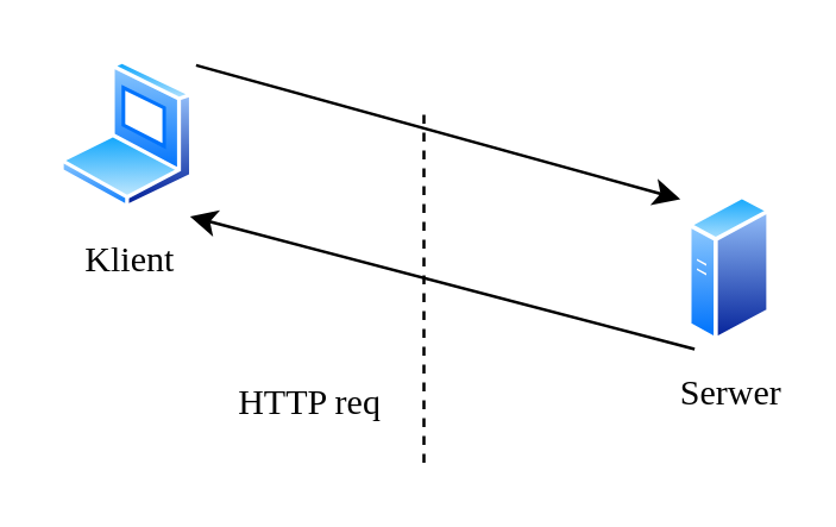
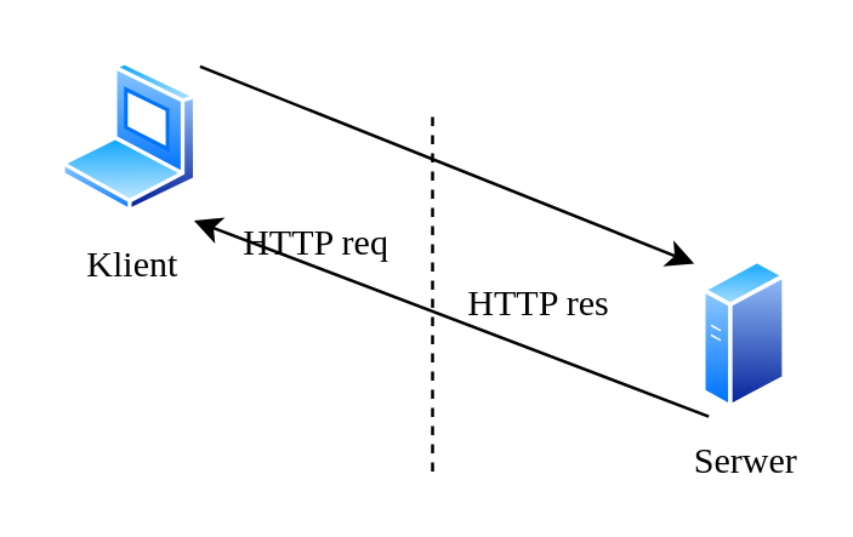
- <mxCell id="3" value="&lt;font face=&quot;Archia&quot;&gt;Serwer&lt;/font&gt;" style="aspect=fixed;perimeter=ellipsePerimeter;html=1;align=center;shadow=0;dashed=0;spacingTop=3;image;image=img/lib/active_directory/generic_server.svg;" vertex="1" parent="1"><mxGeometry x="231" y="65" width="28.0" height="50" as="geometry" /></mxCell>
+ <mxCell id="3" value="&lt;font face=&quot;Archia&quot;&gt;Serwer&lt;/font&gt;" style="aspect=fixed;perimeter=ellipsePerimeter;html=1;align=center;shadow=0;dashed=0;spacingTop=3;image;image=img/lib/active_directory/generic_server.svg;" vertex="1" parent="1"><mxGeometry x="231" y="85" width="28.0" height="50" as="geometry" /></mxCell>
+ <mxCell id="8" value="&lt;font face=&quot;Archia&quot;&gt;HTTP res&lt;/font&gt;" style="text;html=1;resizable=0;points=[];autosize=1;align=left;verticalAlign=top;spacingTop=-4;" vertex="1" parent="1"><mxGeometry x="152" y="90" width="70" height="20" as="geometry" /></mxCell>
- <mxCell id="5" value="&lt;font face=&quot;Archia&quot;&gt;HTTP req&lt;/font&gt;" style="text;html=1;resizable=0;points=[];autosize=1;align=left;verticalAlign=top;spacingTop=-4;" vertex="1" parent="1"><mxGeometry x="77.5" y="125" width="70" height="20" as="geometry" /></mxCell>
+ <mxCell id="5" value="&lt;font face=&quot;Archia&quot;&gt;HTTP req&lt;/font&gt;" style="text;html=1;resizable=0;points=[];autosize=1;align=left;verticalAlign=top;spacingTop=-4;" vertex="1" parent="1"><mxGeometry x="77.5" y="70" width="70" height="20" as="geometry" /></mxCell>
